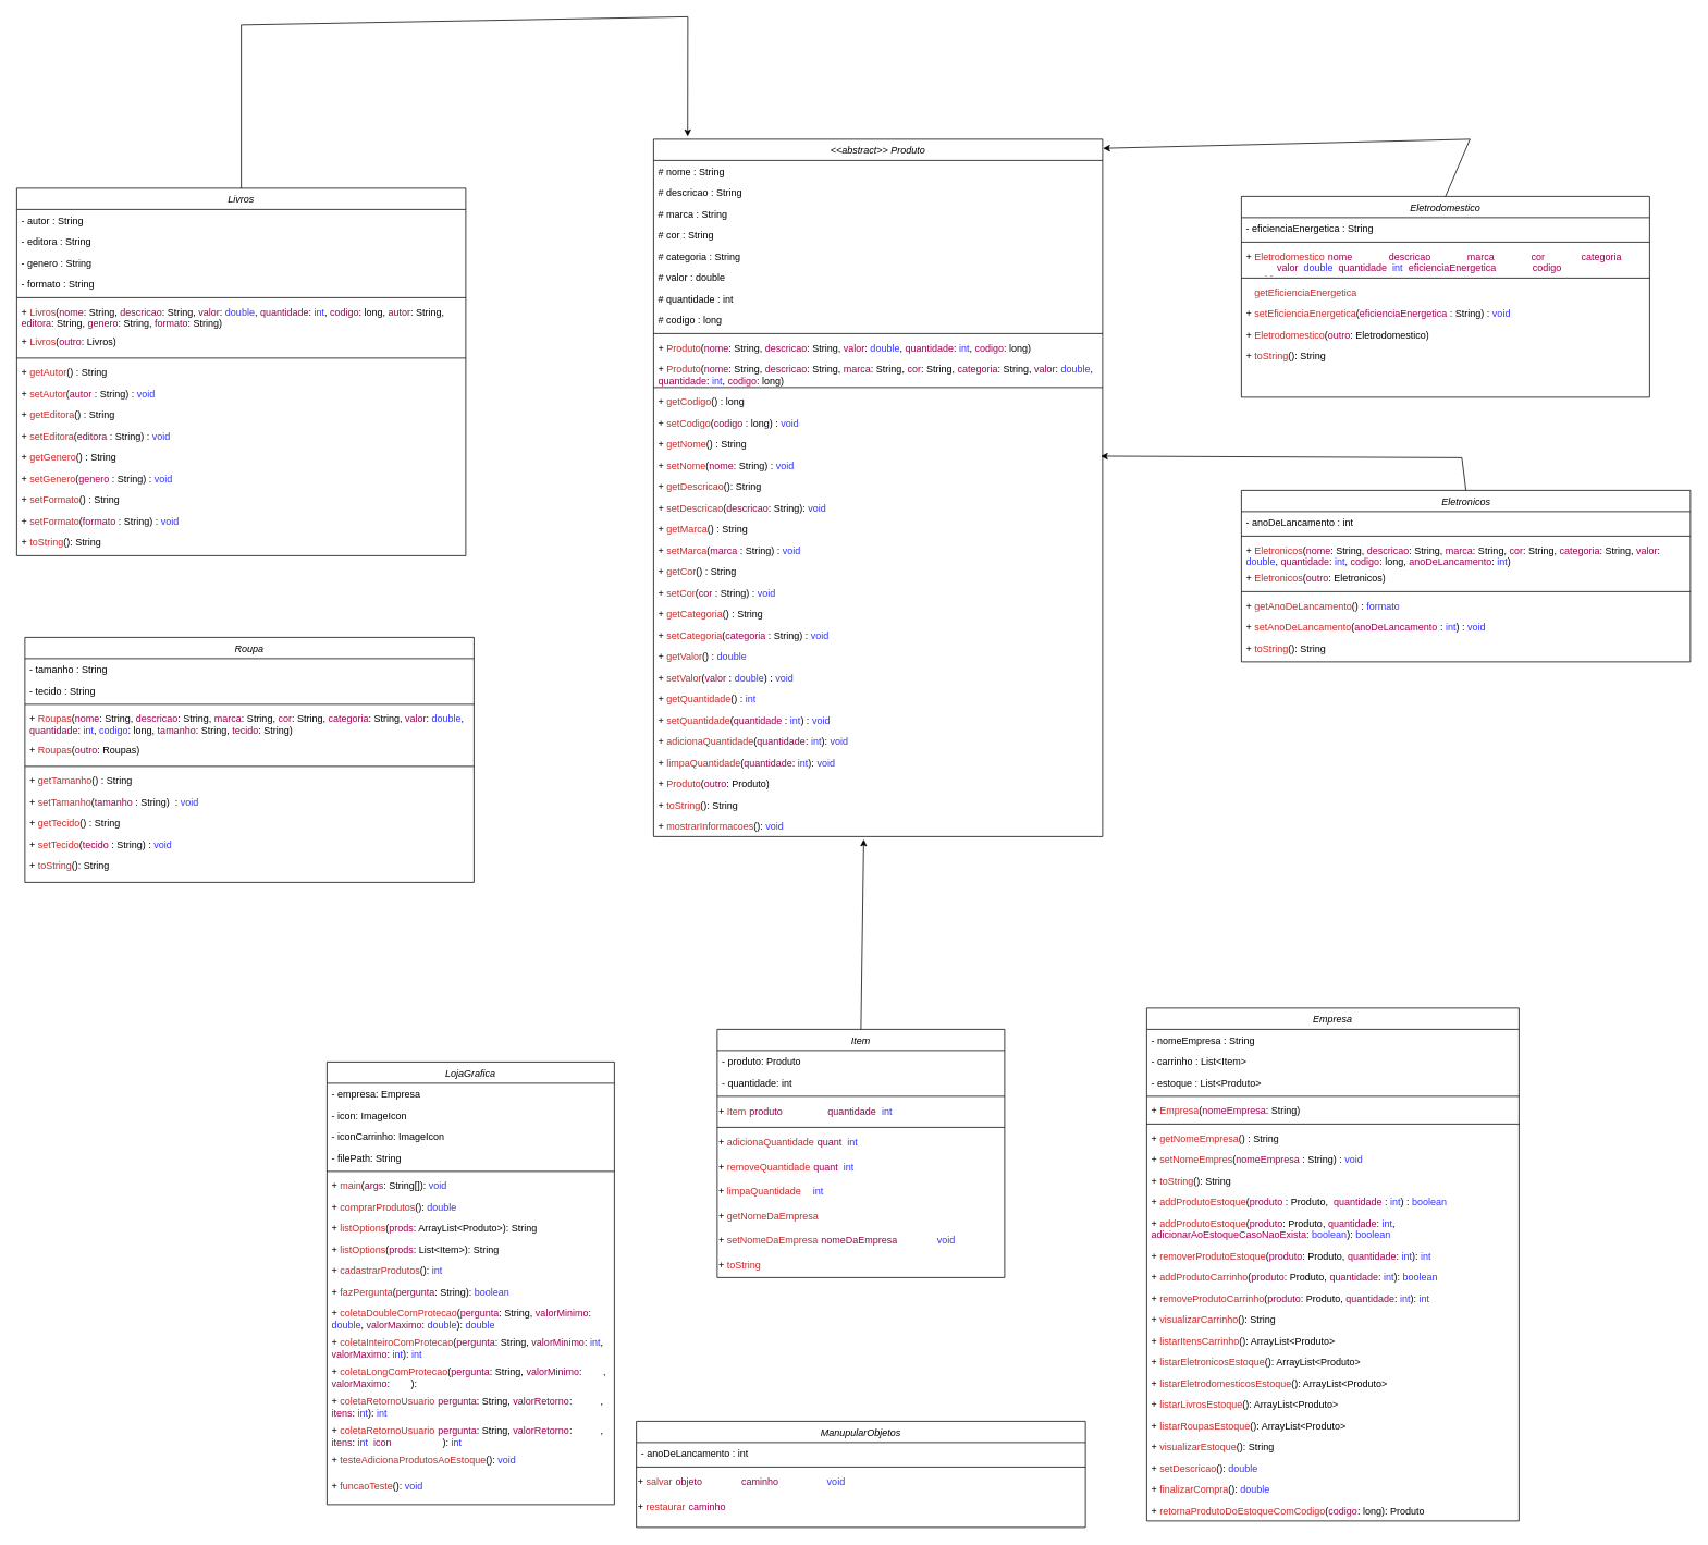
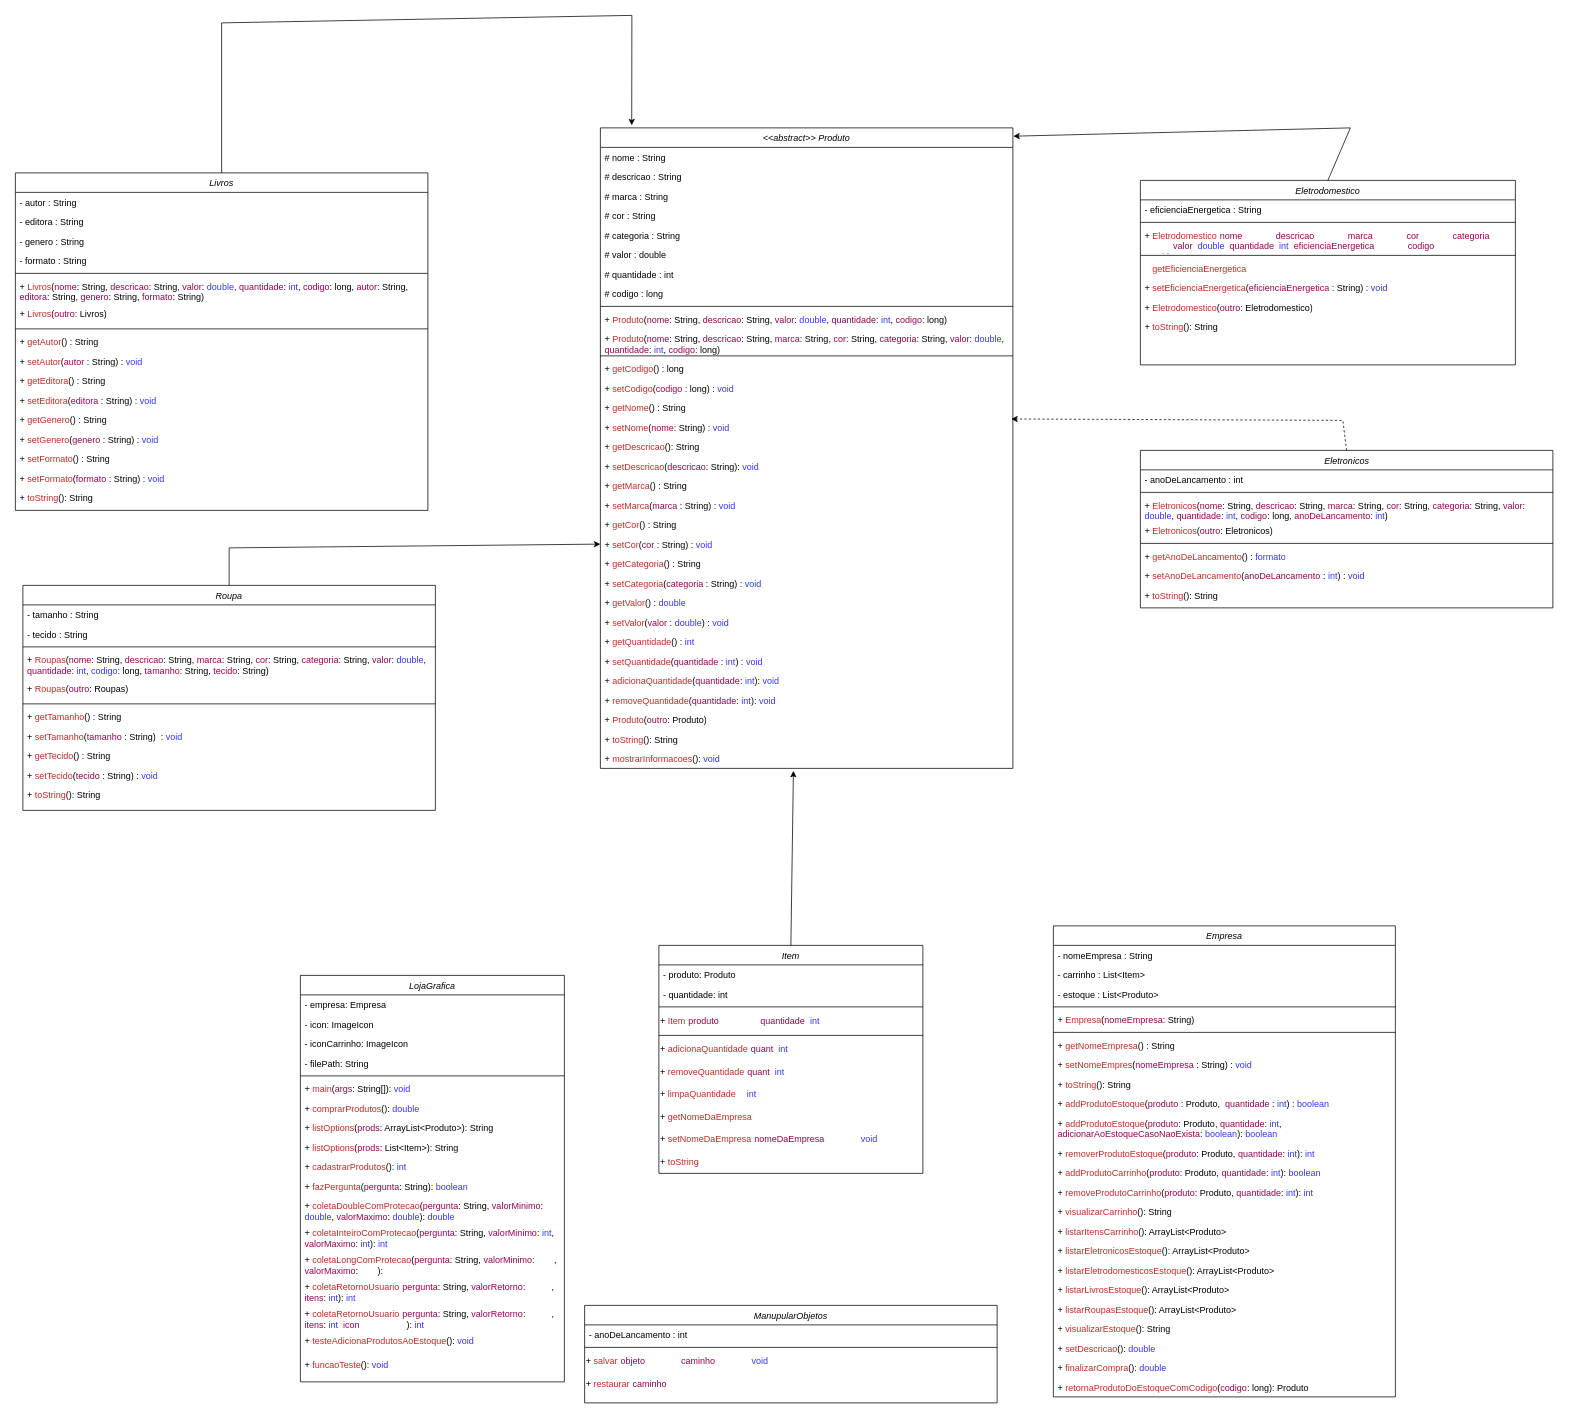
- <mxCell id="98" value="" style="endArrow=classic;html=1;rounded=0;exitX=0.5;exitY=0;exitDx=0;exitDy=0;entryX=0.996;entryY=0.082;entryDx=0;entryDy=0;entryPerimeter=0;" parent="1" source="63" target="18" edge="1"><mxGeometry width="50" height="50" relative="1" as="geometry"><mxPoint x="1820" y="570" as="sourcePoint" /><mxPoint x="1360" as="targetPoint" y="560" /><Array as="points"><mxPoint x="1790" y="560" /></Array></mxGeometry></mxCell>
+ <mxCell id="98" value="" style="endArrow=classic;html=1;rounded=0;exitX=0.5;exitY=0;exitDx=0;exitDy=0;entryX=0.996;entryY=0.082;entryDx=0;entryDy=0;entryPerimeter=0;dashed=1;" parent="1" source="63" target="18" edge="1"><mxGeometry width="50" height="50" relative="1" as="geometry"><mxPoint x="1820" y="570" as="sourcePoint" /><mxPoint x="1360" as="targetPoint" y="560" /><Array as="points"><mxPoint x="1790" y="560" /></Array></mxGeometry></mxCell>
+ <mxCell id="96" value="" style="endArrow=classic;html=1;rounded=0;exitX=0.5;exitY=0;exitDx=0;exitDy=0;entryX=0;entryY=0.5;entryDx=0;entryDy=0;" parent="1" source="84" target="24" edge="1"><mxGeometry width="50" height="50" relative="1" as="geometry"><mxPoint x="539" y="770" as="sourcePoint" /><mxPoint x="700" y="730" as="targetPoint" /><Array as="points"><mxPoint x="305" y="730" /></Array></mxGeometry></mxCell>
- <mxCell id="32" value="+ &lt;font color=&quot;#c72828&quot;&gt;limpaQuantidade&lt;/font&gt;(&lt;font color=&quot;#99004d&quot;&gt;quantidade&lt;/font&gt;: &lt;font color=&quot;#3333ff&quot;&gt;int&lt;/font&gt;): &lt;font color=&quot;#3333ff&quot;&gt;void&lt;/font&gt;" style="text;align=left;verticalAlign=top;spacingLeft=4;spacingRight=4;overflow=hidden;rotatable=0;points=[[0,0.5],[1,0.5]];portConstraint=eastwest;rounded=0;shadow=0;html=1;" parent="2" vertex="1"><mxGeometry y="750" width="550" height="26" as="geometry" /></mxCell>
+ <mxCell id="32" value="+ &lt;font color=&quot;#c72828&quot;&gt;removeQuantidade&lt;/font&gt;(&lt;font color=&quot;#99004d&quot;&gt;quantidade&lt;/font&gt;: &lt;font color=&quot;#3333ff&quot;&gt;int&lt;/font&gt;): &lt;font color=&quot;#3333ff&quot;&gt;void&lt;/font&gt;" style="text;align=left;verticalAlign=top;spacingLeft=4;spacingRight=4;overflow=hidden;rotatable=0;points=[[0,0.5],[1,0.5]];portConstraint=eastwest;rounded=0;shadow=0;html=1;" parent="2" vertex="1"><mxGeometry y="750" width="550" height="26" as="geometry" /></mxCell>
- <mxCell id="129" value="+ &lt;font color=&quot;#c72828&quot;&gt;salvar&lt;/font&gt;&lt;font color=&quot;#ffffff&quot;&gt;(&lt;/font&gt;&lt;font color=&quot;#99004d&quot;&gt;objeto&lt;/font&gt;&lt;font color=&quot;#ffffff&quot;&gt;: Object, &lt;/font&gt;&lt;font color=&quot;#99004d&quot;&gt;caminho&lt;/font&gt;&lt;font color=&quot;#ffffff&quot;&gt;: Produto): &lt;/font&gt;&lt;font color=&quot;#3333ff&quot;&gt;void&lt;/font&gt;&lt;font color=&quot;#ffffff&quot;&gt;&amp;nbsp;&lt;/font&gt;" style="text;html=1;align=left;verticalAlign=middle;resizable=0;points=[];autosize=1;strokeColor=none;fillColor=none;" vertex="1" parent="126"><mxGeometry y="60" width="550" height="30" as="geometry" /></mxCell>
+ <mxCell id="129" value="+ &lt;font color=&quot;#c72828&quot;&gt;salvar&lt;/font&gt;&lt;font color=&quot;#ffffff&quot;&gt;(&lt;/font&gt;&lt;font color=&quot;#99004d&quot;&gt;objeto&lt;/font&gt;&lt;font color=&quot;#ffffff&quot;&gt;: Object, &lt;/font&gt;&lt;font color=&quot;#99004d&quot;&gt;caminho&lt;/font&gt;&lt;font color=&quot;#ffffff&quot;&gt;: String): &lt;/font&gt;&lt;font color=&quot;#3333ff&quot;&gt;void&lt;/font&gt;&lt;font color=&quot;#ffffff&quot;&gt;&amp;nbsp;&lt;/font&gt;" style="text;html=1;align=left;verticalAlign=middle;resizable=0;points=[];autosize=1;strokeColor=none;fillColor=none;" vertex="1" parent="126"><mxGeometry y="60" width="550" height="30" as="geometry" /></mxCell>
